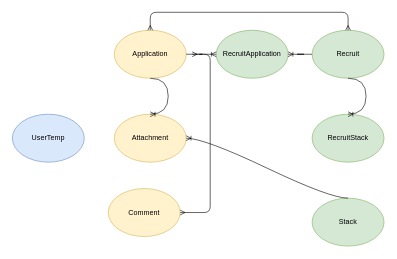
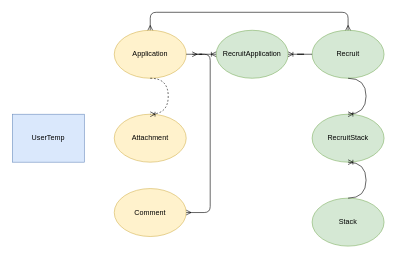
- <mxCell id="9" value="" style="edgeStyle=entityRelationEdgeStyle;fontSize=12;html=1;endArrow=ERoneToMany;targetPerimeterSpacing=0;strokeColor=#000000;entryX=0.5;entryY=0;entryDx=0;entryDy=0;exitX=0.5;exitY=1;exitDx=0;exitDy=0;curved=1;" parent="1" source="3" target="6" edge="1"><mxGeometry width="100" height="100" relative="1" as="geometry"><mxPoint x="340" y="510" as="sourcePoint" /><mxPoint x="440" y="410" as="targetPoint" /></mxGeometry></mxCell>
+ <mxCell id="9" value="" style="edgeStyle=entityRelationEdgeStyle;fontSize=12;html=1;endArrow=ERoneToMany;targetPerimeterSpacing=0;strokeColor=#000000;entryX=0.5;entryY=0;entryDx=0;entryDy=0;exitX=0.5;exitY=1;exitDx=0;exitDy=0;curved=1;dashed=1;" parent="1" source="3" target="6" edge="1"><mxGeometry width="100" height="100" relative="1" as="geometry"><mxPoint x="340" y="510" as="sourcePoint" /><mxPoint x="440" y="410" as="targetPoint" /></mxGeometry></mxCell>
- <mxCell id="10" value="UserTemp" style="ellipse;whiteSpace=wrap;html=1;fillColor=#dae8fc;strokeColor=#6c8ebf;" parent="1" vertex="1"><mxGeometry x="20" y="190" width="120" height="80" as="geometry" /></mxCell>
+ <mxCell id="10" value="UserTemp" style="whiteSpace=wrap;html=1;fillColor=#dae8fc;strokeColor=#6c8ebf;rounded=0;" parent="1" vertex="1"><mxGeometry x="20" y="190" width="120" height="80" as="geometry" /></mxCell>
- <mxCell id="8" value="" style="edgeStyle=entityRelationEdgeStyle;fontSize=12;html=1;endArrow=ERoneToMany;targetPerimeterSpacing=0;strokeColor=#000000;exitX=0.5;exitY=0;exitDx=0;exitDy=0;curved=1;" parent="1" source="5" target="6" edge="1"><mxGeometry width="100" height="100" relative="1" as="geometry"><mxPoint x="440" y="380" as="sourcePoint" /><mxPoint x="440" y="440" as="targetPoint" /></mxGeometry></mxCell>
+ <mxCell id="8" value="" style="edgeStyle=entityRelationEdgeStyle;fontSize=12;html=1;endArrow=ERoneToMany;targetPerimeterSpacing=0;strokeColor=#000000;entryX=0.5;entryY=1;entryDx=0;entryDy=0;exitX=0.5;exitY=0;exitDx=0;exitDy=0;curved=1;" parent="1" source="5" target="2" edge="1"><mxGeometry width="100" height="100" relative="1" as="geometry"><mxPoint x="440" y="380" as="sourcePoint" /><mxPoint x="440" y="440" as="targetPoint" /></mxGeometry></mxCell>
- <mxCell id="15" value="Comment" style="ellipse;whiteSpace=wrap;html=1;fillColor=#fff2cc;strokeColor=#d6b656;" parent="1" vertex="1"><mxGeometry x="180" y="314" width="120" height="80" as="geometry" /></mxCell>
+ <mxCell id="15" value="Comment" style="ellipse;whiteSpace=wrap;html=1;fillColor=#fff2cc;strokeColor=#d6b656;" parent="1" vertex="1"><mxGeometry x="190" y="314" width="120" height="80" as="geometry" /></mxCell>
